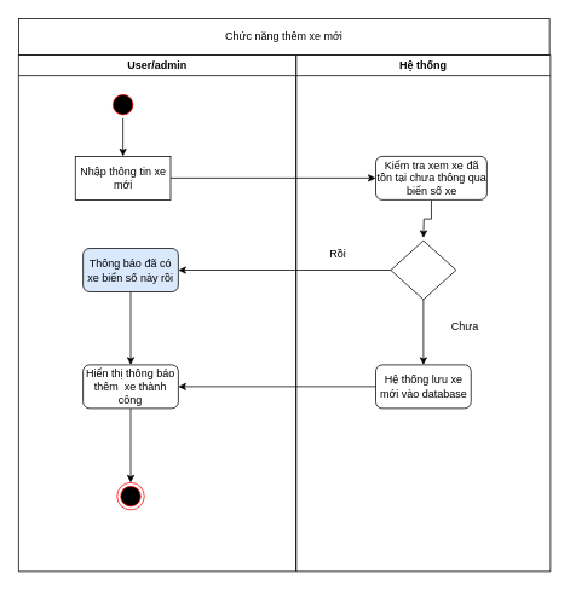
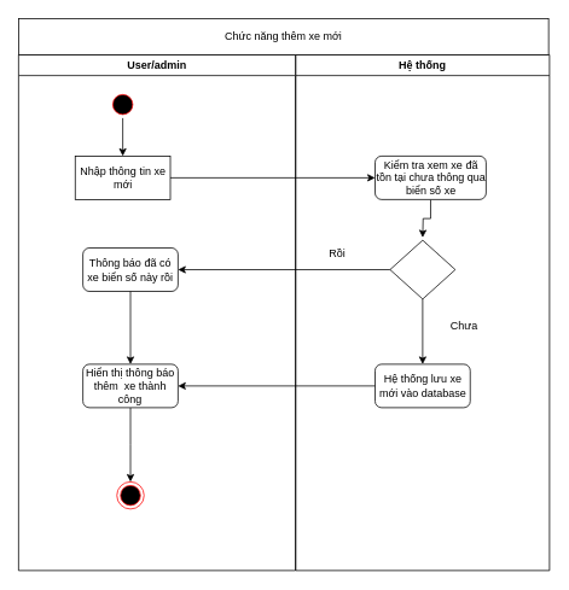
- <mxCell id="7" value="Thông báo đã có xe biển số này rồi" style="rounded=1;whiteSpace=wrap;html=1;fillColor=#dae8fc;" vertex="1" parent="2"><mxGeometry x="71" y="213.5" width="105" height="48" as="geometry" /></mxCell>
+ <mxCell id="7" value="Thông báo đã có xe biển số này rồi" style="rounded=1;whiteSpace=wrap;html=1;" vertex="1" parent="2"><mxGeometry x="71" y="213.5" width="105" height="48" as="geometry" /></mxCell>
